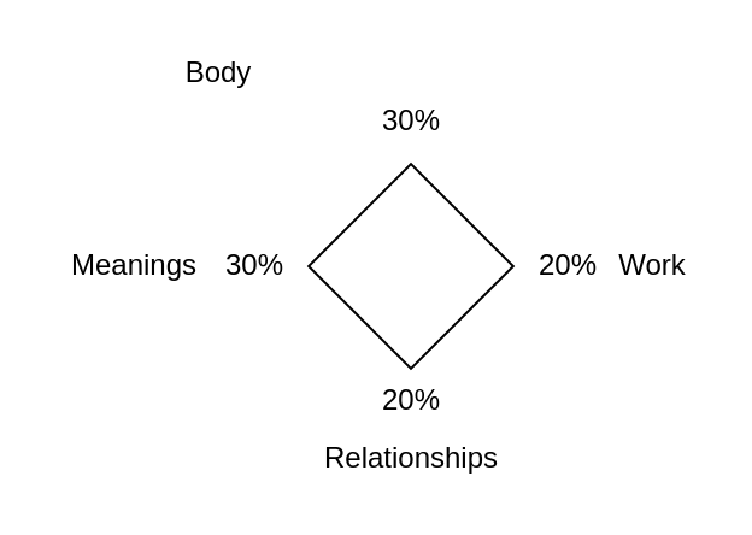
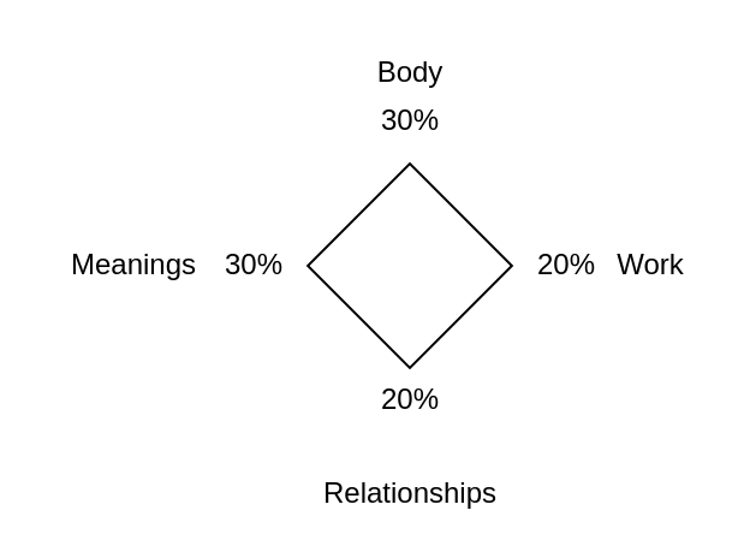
- <mxCell id="3" value="Body" style="text;html=1;align=center;verticalAlign=middle;resizable=0;points=[];autosize=1;strokeColor=none;fillColor=none;" vertex="1" parent="1"><mxGeometry x="70" y="20" width="40" height="20" as="geometry" /></mxCell>
+ <mxCell id="3" value="Body" style="text;html=1;align=center;verticalAlign=middle;resizable=0;points=[];autosize=1;strokeColor=none;fillColor=none;" vertex="1" parent="1"><mxGeometry x="150" y="20" width="40" height="20" as="geometry" /></mxCell>
- <mxCell id="5" value="Relationships" style="text;html=1;align=center;verticalAlign=middle;resizable=0;points=[];autosize=1;strokeColor=none;fillColor=none;" vertex="1" parent="1"><mxGeometry x="125" y="180" width="90" height="20" as="geometry" /></mxCell>
+ <mxCell id="5" value="Relationships" style="text;html=1;align=center;verticalAlign=middle;resizable=0;points=[];autosize=1;strokeColor=none;fillColor=none;" vertex="1" parent="1"><mxGeometry x="125" y="195" width="90" height="20" as="geometry" /></mxCell>
